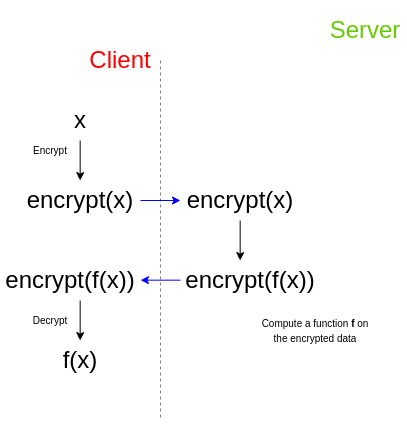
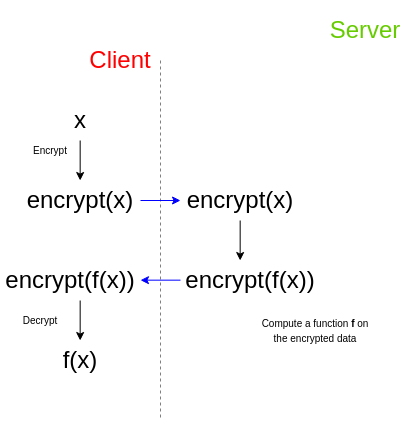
- <mxCell id="15" value="&lt;span style=&quot;font-size: 10px&quot;&gt;Decrypt&lt;/span&gt;" style="text;html=1;strokeColor=none;fillColor=none;align=center;verticalAlign=middle;whiteSpace=wrap;rounded=0;" parent="1" vertex="1"><mxGeometry x="30" y="310" width="40" height="20" as="geometry" /></mxCell>
+ <mxCell id="15" value="&lt;span style=&quot;font-size: 10px&quot;&gt;Decrypt&lt;/span&gt;" style="text;html=1;strokeColor=none;fillColor=none;align=center;verticalAlign=middle;whiteSpace=wrap;rounded=0;" parent="1" vertex="1"><mxGeometry x="20" y="310" width="40" height="20" as="geometry" /></mxCell>
